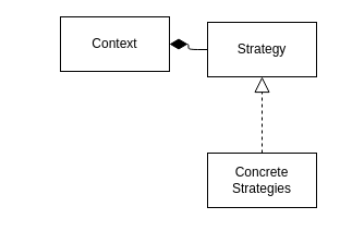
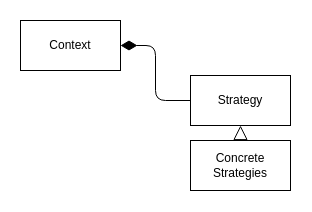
- <mxCell id="2" value="Context" style="rounded=0;whiteSpace=wrap;html=1;" vertex="1" parent="1"><mxGeometry x="55" y="15" width="100" height="50" as="geometry" /></mxCell>
+ <mxCell id="2" value="Context" style="rounded=0;whiteSpace=wrap;html=1;" vertex="1" parent="1"><mxGeometry x="20" y="20" width="100" height="50" as="geometry" /></mxCell>
- <mxCell id="3" value="Strategy" style="rounded=0;whiteSpace=wrap;html=1;" vertex="1" parent="1"><mxGeometry x="190" y="20" width="100" height="50" as="geometry" /></mxCell>
+ <mxCell id="3" value="Strategy" style="rounded=0;whiteSpace=wrap;html=1;" vertex="1" parent="1"><mxGeometry x="190" y="75" width="100" height="50" as="geometry" /></mxCell>
